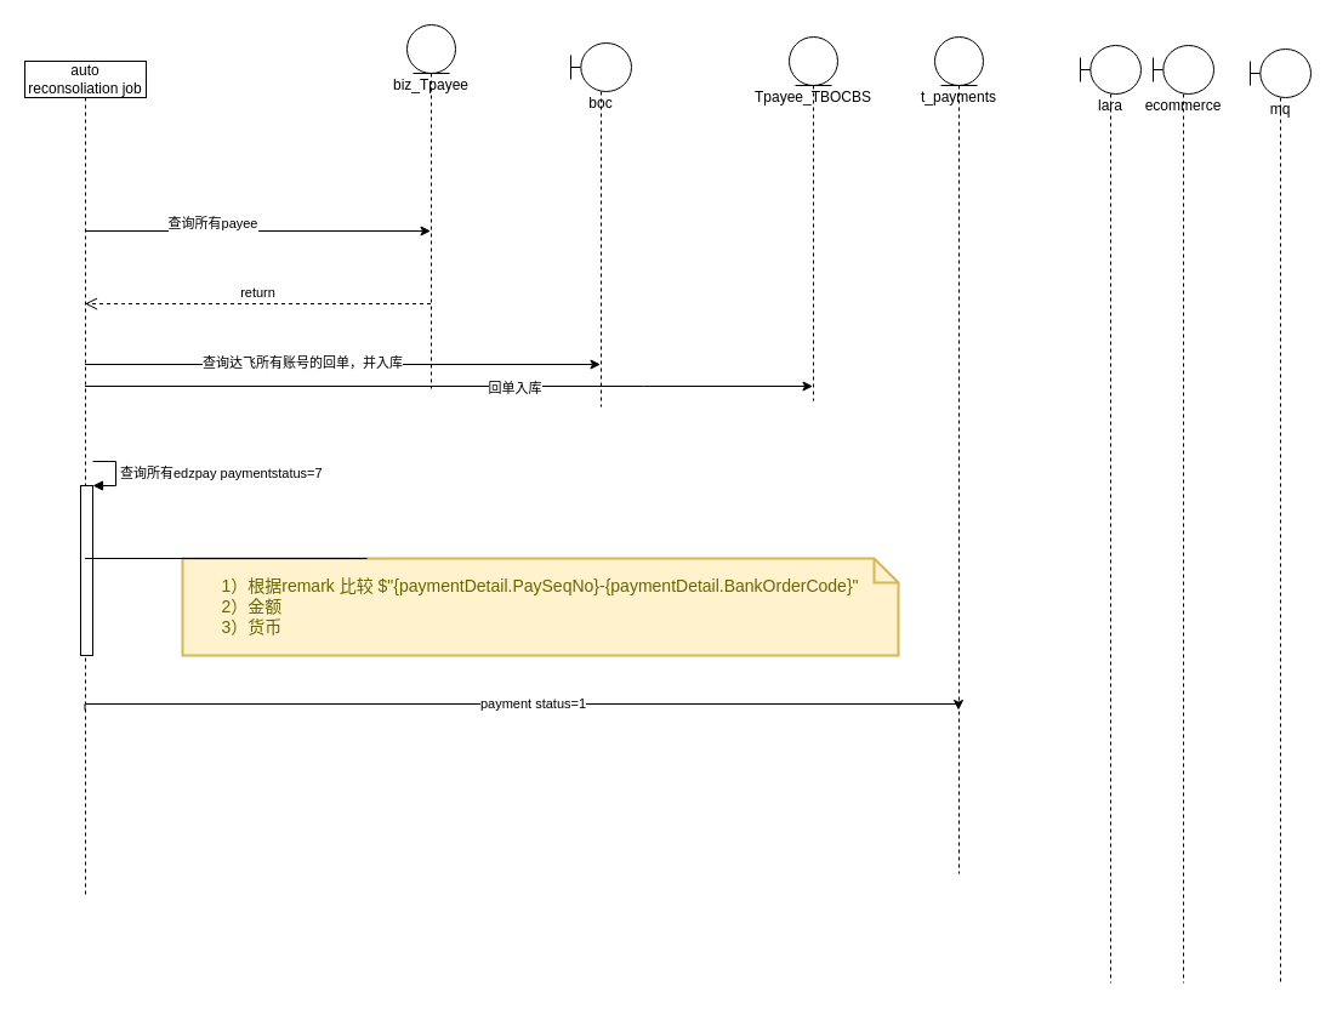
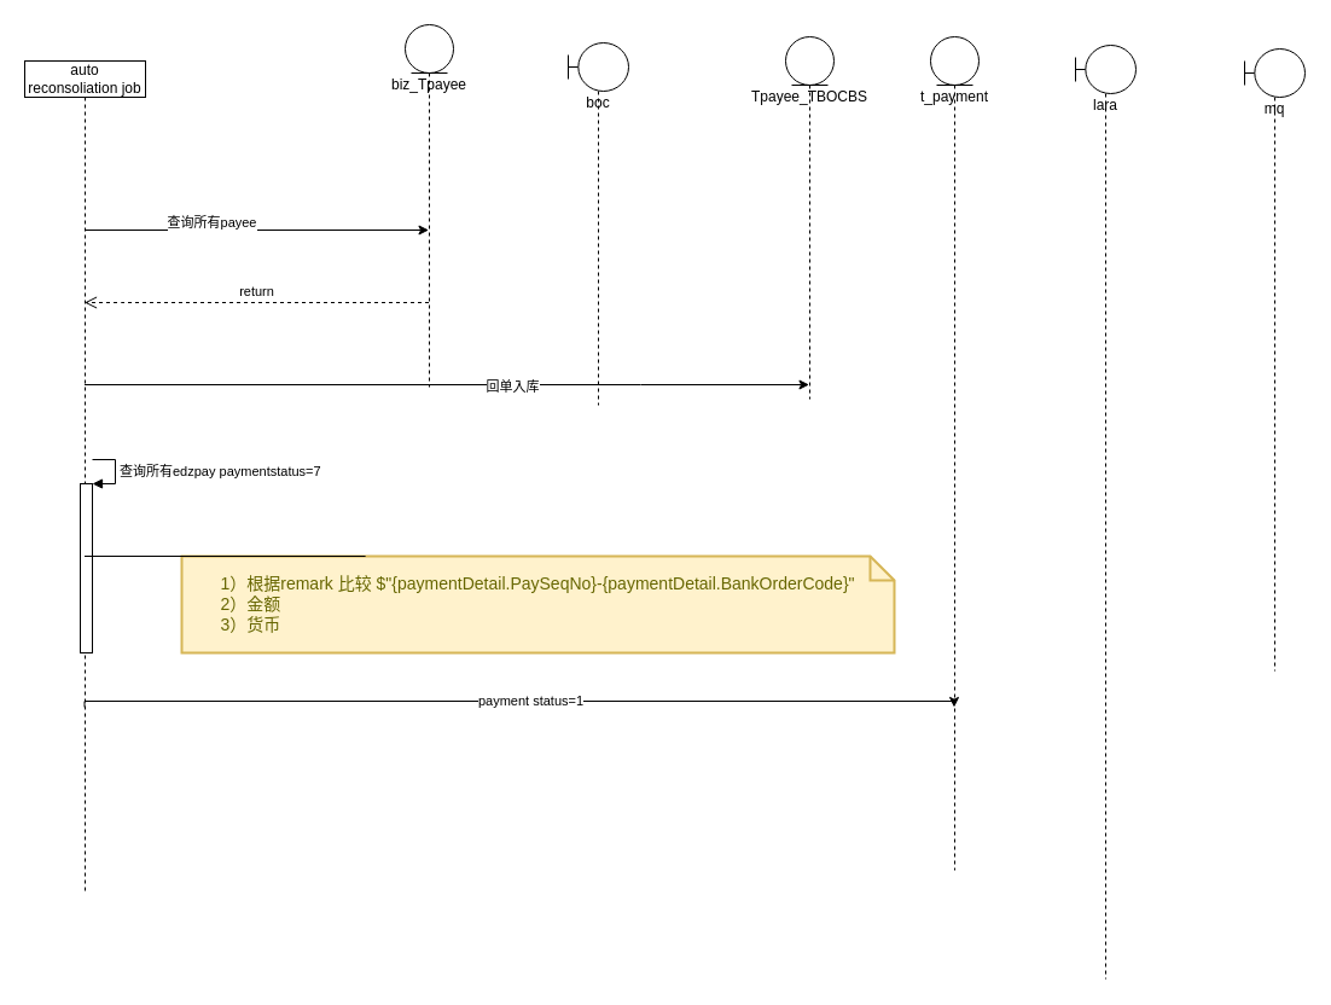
- <mxCell id="19" value="t_payments" style="shape=umlLifeline;participant=umlEntity;perimeter=lifelinePerimeter;whiteSpace=wrap;html=1;container=1;collapsible=0;recursiveResize=0;verticalAlign=top;spacingTop=36;outlineConnect=0;" vertex="1" parent="1"><mxGeometry x="770" y="30" width="40" height="690" as="geometry" /></mxCell>
+ <mxCell id="19" value="t_payment" style="shape=umlLifeline;participant=umlEntity;perimeter=lifelinePerimeter;whiteSpace=wrap;html=1;container=1;collapsible=0;recursiveResize=0;verticalAlign=top;spacingTop=36;outlineConnect=0;" vertex="1" parent="1"><mxGeometry x="770" y="30" width="40" height="690" as="geometry" /></mxCell>
- <mxCell id="4" style="edgeStyle=orthogonalEdgeStyle;rounded=0;orthogonalLoop=1;jettySize=auto;html=1;" edge="1" parent="1" source="10" target="14"><mxGeometry relative="1" as="geometry"><Array as="points"><mxPoint x="200" y="300" /><mxPoint x="200" y="300" /></Array></mxGeometry></mxCell>
- <mxCell id="5" value="查询达飞所有账号的回单，并入库" style="edgeLabel;html=1;align=center;verticalAlign=middle;resizable=0;points=[];" vertex="1" connectable="0" parent="4"><mxGeometry x="-0.156" y="2" relative="1" as="geometry"><mxPoint as="offset" /></mxGeometry></mxCell>
- <mxCell id="21" value="ecommerce" style="shape=umlLifeline;participant=umlBoundary;perimeter=lifelinePerimeter;whiteSpace=wrap;html=1;container=1;collapsible=0;recursiveResize=0;verticalAlign=top;spacingTop=36;outlineConnect=0;" vertex="1" parent="1"><mxGeometry x="950" y="37" width="50" height="773" as="geometry" /></mxCell>
- <mxCell id="22" value="mq&lt;br&gt;" style="shape=umlLifeline;participant=umlBoundary;perimeter=lifelinePerimeter;whiteSpace=wrap;html=1;container=1;collapsible=0;recursiveResize=0;verticalAlign=top;spacingTop=36;outlineConnect=0;" vertex="1" parent="1"><mxGeometry x="1030" y="40" width="50" height="770" as="geometry" /></mxCell>
+ <mxCell id="22" value="mq&lt;br&gt;" style="shape=umlLifeline;participant=umlBoundary;perimeter=lifelinePerimeter;whiteSpace=wrap;html=1;container=1;collapsible=0;recursiveResize=0;verticalAlign=top;spacingTop=36;outlineConnect=0;" vertex="1" parent="1"><mxGeometry x="1030" y="40" width="50" height="515" as="geometry" /></mxCell>
